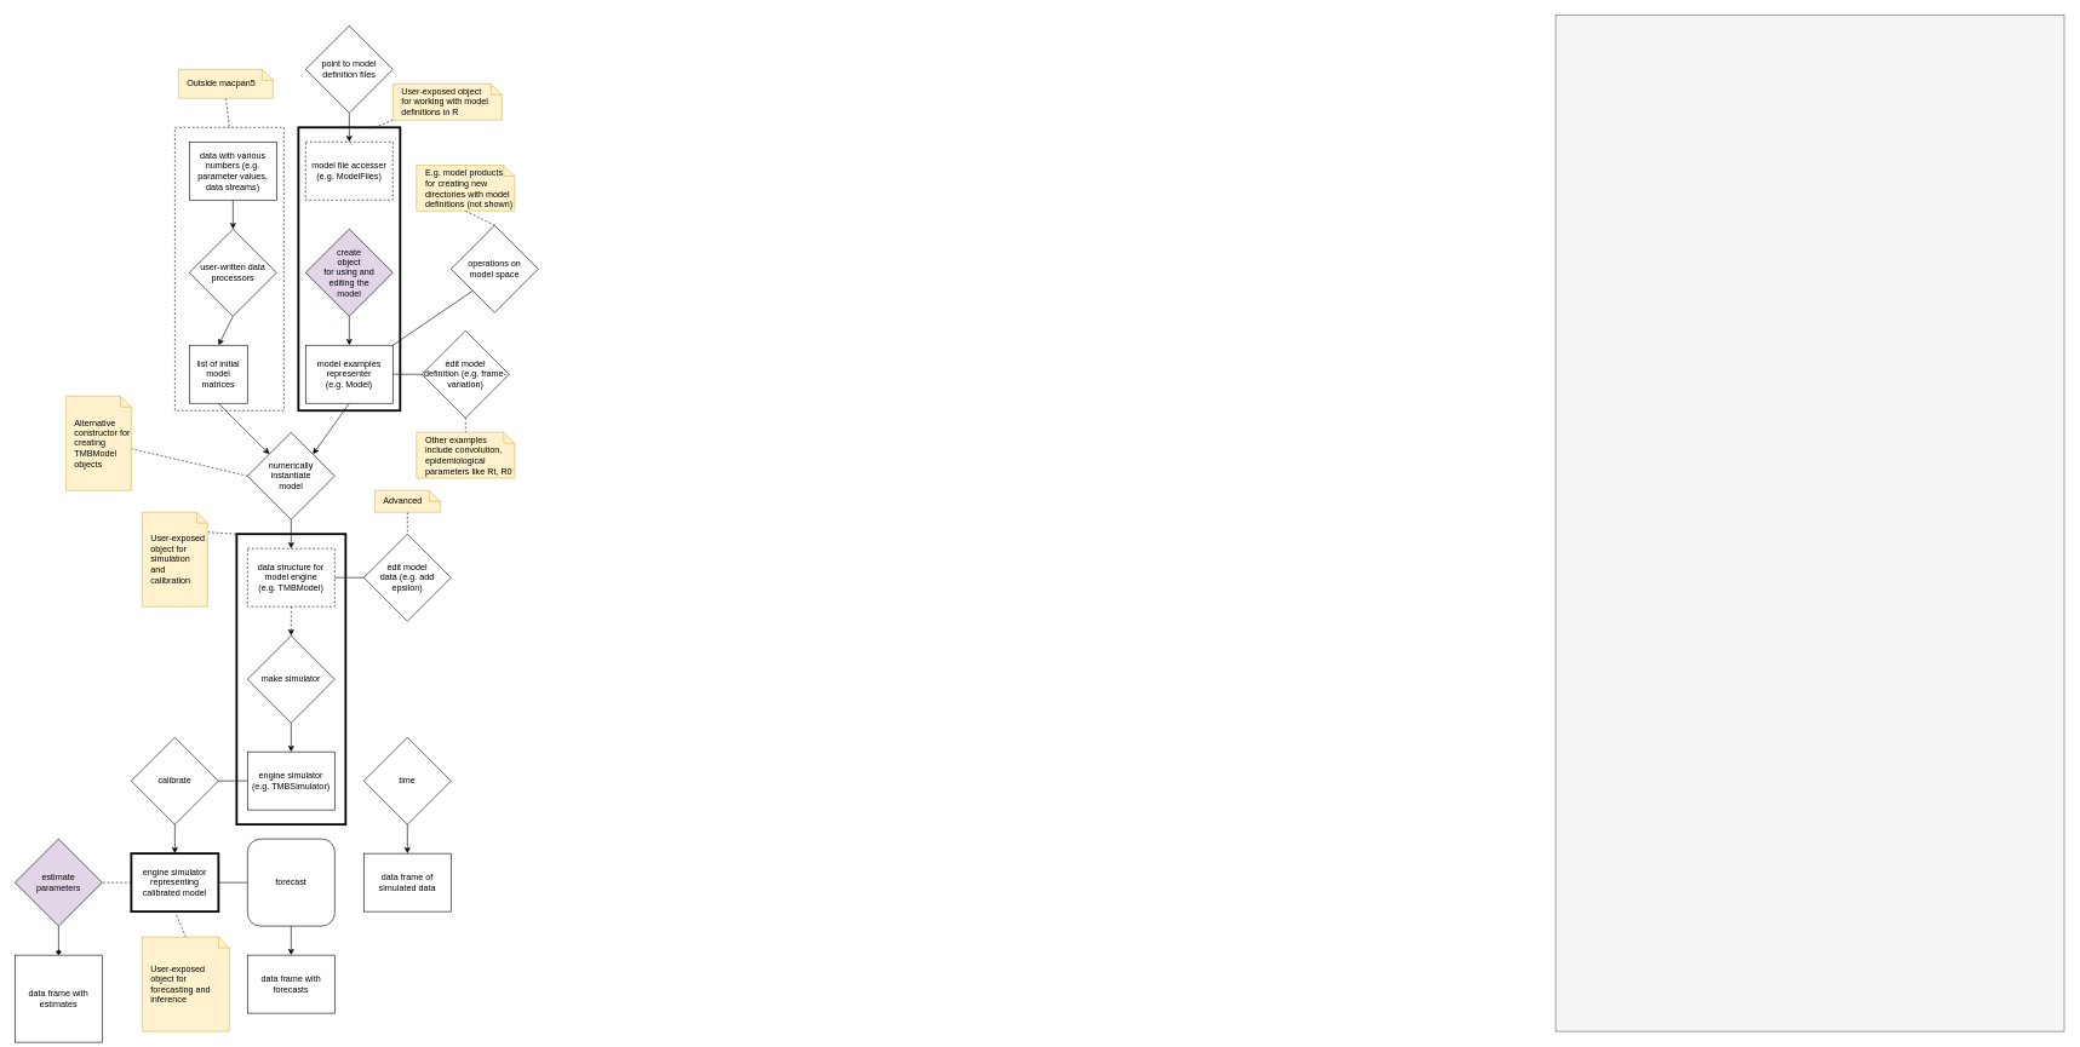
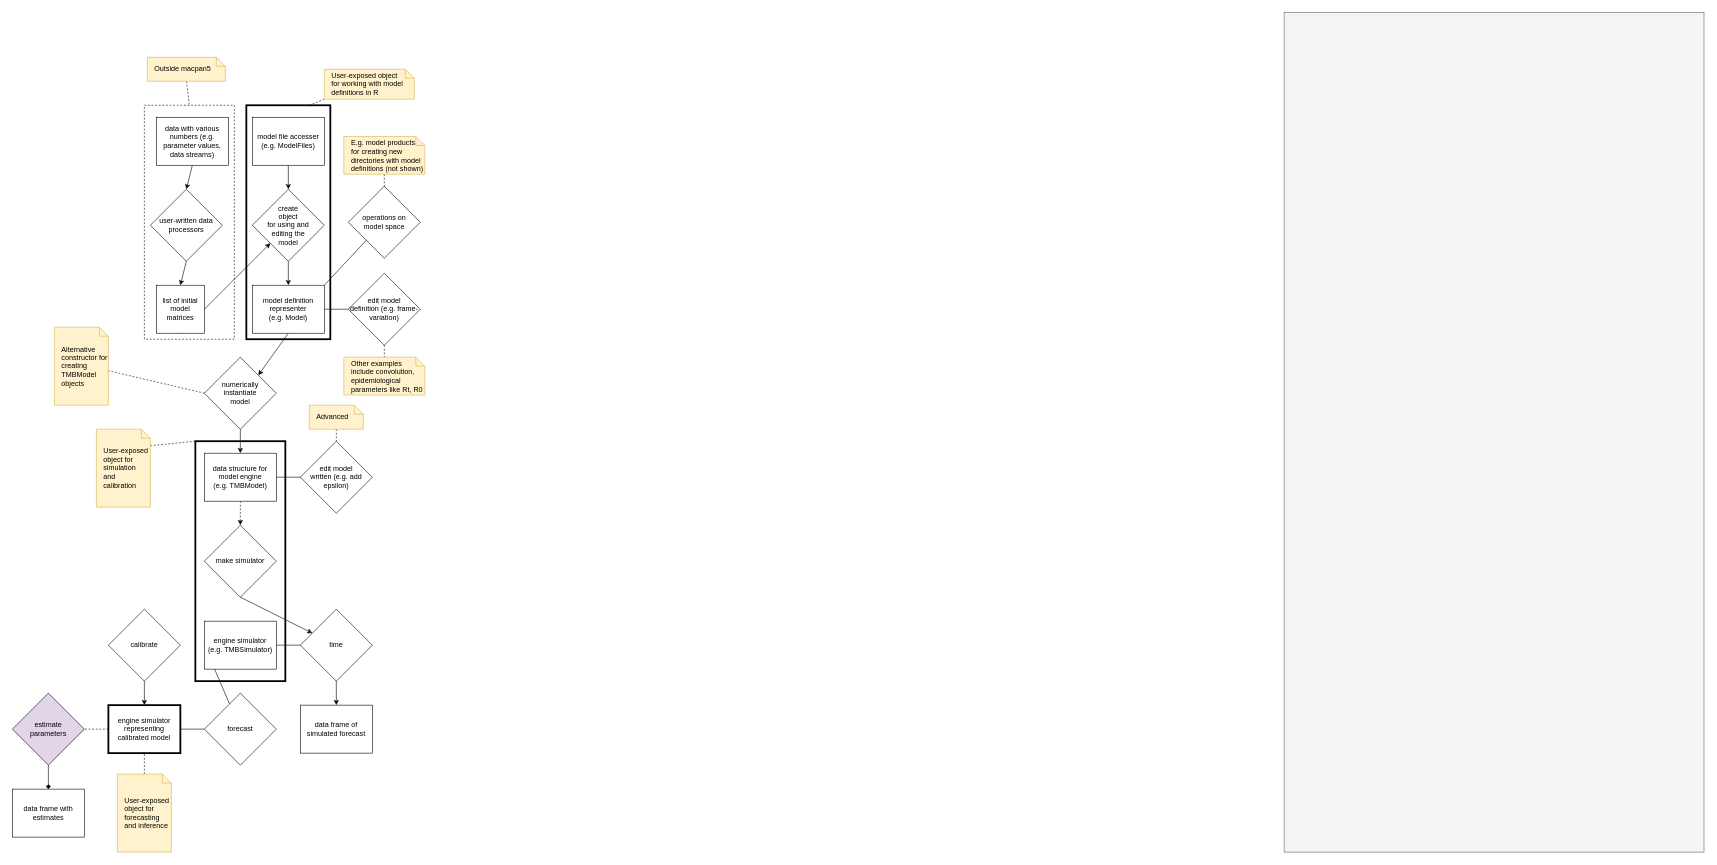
- <mxCell id="13" value="point to model definition files" style="rhombus;whiteSpace=wrap;html=1;" parent="1" vertex="1"><mxGeometry x="420" y="35" width="120" height="120" as="geometry" /></mxCell>
- <mxCell id="12" style="edgeStyle=none;html=1;exitX=0.5;exitY=1;exitDx=0;exitDy=0;entryX=0.5;entryY=0;entryDx=0;entryDy=0;" parent="1" source="13" target="5" edge="1"><mxGeometry relative="1" as="geometry" /></mxCell>
- <mxCell id="5" value="model file accesser&lt;br&gt;(e.g. ModelFiles)" style="rounded=0;whiteSpace=wrap;html=1;dashed=1;" parent="1" vertex="1"><mxGeometry x="420" y="195" width="120" height="80" as="geometry" /></mxCell>
+ <mxCell id="5" value="model file accesser&lt;br&gt;(e.g. ModelFiles)" style="rounded=0;whiteSpace=wrap;html=1;" parent="1" vertex="1"><mxGeometry x="420" y="195" width="120" height="80" as="geometry" /></mxCell>
+ <mxCell id="4" style="edgeStyle=none;html=1;exitX=0.5;exitY=1;exitDx=0;exitDy=0;entryX=0.5;entryY=0;entryDx=0;entryDy=0;" parent="1" source="5" target="15" edge="1"><mxGeometry relative="1" as="geometry" /></mxCell>
- <mxCell id="60" value="operations on &lt;br&gt;model space" style="rhombus;whiteSpace=wrap;html=1;" parent="1" vertex="1"><mxGeometry x="620" y="310" width="120" height="120" as="geometry" /></mxCell>
+ <mxCell id="60" value="operations on &lt;br&gt;model space" style="rhombus;whiteSpace=wrap;html=1;" parent="1" vertex="1"><mxGeometry x="580" y="310" width="120" height="120" as="geometry" /></mxCell>
- <mxCell id="26" value="user-written data processors" style="rhombus;whiteSpace=wrap;html=1;" parent="1" vertex="1"><mxGeometry x="260" y="315" width="120" height="120" as="geometry" /></mxCell>
+ <mxCell id="26" value="user-written data processors" style="rhombus;whiteSpace=wrap;html=1;" parent="1" vertex="1"><mxGeometry x="250" y="315" width="120" height="120" as="geometry" /></mxCell>
- <mxCell id="15" value="create &lt;br&gt;object &lt;br&gt;for using and &lt;br&gt;editing the &lt;br&gt;model" style="rhombus;whiteSpace=wrap;html=1;fillColor=#e1d5e7;" parent="1" vertex="1"><mxGeometry x="420" y="315" width="120" height="120" as="geometry" /></mxCell>
+ <mxCell id="15" value="create &lt;br&gt;object &lt;br&gt;for using and &lt;br&gt;editing the &lt;br&gt;model" style="rhombus;whiteSpace=wrap;html=1;" parent="1" vertex="1"><mxGeometry x="420" y="315" width="120" height="120" as="geometry" /></mxCell>
- <mxCell id="59" value="model examples representer&lt;br&gt;(e.g. Model)" style="rounded=0;whiteSpace=wrap;html=1;" parent="1" vertex="1"><mxGeometry x="420" y="475" width="120" height="80" as="geometry" /></mxCell>
+ <mxCell id="59" value="model definition representer&lt;br&gt;(e.g. Model)" style="rounded=0;whiteSpace=wrap;html=1;" parent="1" vertex="1"><mxGeometry x="420" y="475" width="120" height="80" as="geometry" /></mxCell>
- <mxCell id="23" style="edgeStyle=none;html=1;exitX=0.5;exitY=1;exitDx=0;exitDy=0;entryX=0;entryY=0;entryDx=0;entryDy=0;endArrow=classic;endFill=1;" parent="1" source="24" target="20" edge="1"><mxGeometry relative="1" as="geometry" /></mxCell>
+ <mxCell id="23" style="edgeStyle=none;html=1;exitX=0.5;exitY=1;exitDx=0;exitDy=0;endArrow=classic;endFill=1;" parent="1" source="24" target="15" edge="1"><mxGeometry relative="1" as="geometry" /></mxCell>
- <mxCell id="47" value="Advanced" style="shape=note;size=15;align=left;spacingLeft=10;html=1;whiteSpace=wrap;strokeWidth=1;fillColor=#fff2cc;strokeColor=#d6b656;" parent="1" vertex="1"><mxGeometry x="515" y="675" width="90" height="30" as="geometry" /></mxCell>
+ <mxCell id="47" value="Advanced" style="shape=note;size=15;align=left;spacingLeft=10;html=1;whiteSpace=wrap;strokeWidth=1;fillColor=#fff2cc;strokeColor=#d6b656;" parent="1" vertex="1"><mxGeometry x="515" y="675" width="90" height="40" as="geometry" /></mxCell>
- <mxCell id="52" value="User-exposed object for simulation&lt;br&gt;and calibration" style="shape=note;size=15;align=left;spacingLeft=10;html=1;whiteSpace=wrap;strokeWidth=1;fillColor=#fff2cc;strokeColor=#d6b656;" parent="1" vertex="1"><mxGeometry x="195" y="705" width="90" height="130" as="geometry" /></mxCell>
+ <mxCell id="52" value="User-exposed object for simulation&lt;br&gt;and calibration" style="shape=note;size=15;align=left;spacingLeft=10;html=1;whiteSpace=wrap;strokeWidth=1;fillColor=#fff2cc;strokeColor=#d6b656;" parent="1" vertex="1"><mxGeometry x="160" y="715" width="90" height="130" as="geometry" /></mxCell>
- <mxCell id="9" value="data structure for model engine&lt;br&gt;(e.g. TMBModel)" style="rounded=0;whiteSpace=wrap;html=1;dashed=1;" parent="1" vertex="1"><mxGeometry x="340" y="755" width="120" height="80" as="geometry" /></mxCell>
+ <mxCell id="9" value="data structure for model engine&lt;br&gt;(e.g. TMBModel)" style="rounded=0;whiteSpace=wrap;html=1;" parent="1" vertex="1"><mxGeometry x="340" y="755" width="120" height="80" as="geometry" /></mxCell>
- <mxCell id="35" value="edit model&lt;br&gt;data (e.g. add epsilon)" style="rhombus;whiteSpace=wrap;html=1;" parent="1" vertex="1"><mxGeometry x="500" y="735" width="120" height="120" as="geometry" /></mxCell>
+ <mxCell id="35" value="edit model&lt;br&gt;written (e.g. add epsilon)" style="rhombus;whiteSpace=wrap;html=1;" parent="1" vertex="1"><mxGeometry x="500" y="735" width="120" height="120" as="geometry" /></mxCell>
- <mxCell id="27" style="edgeStyle=none;html=1;exitX=0.5;exitY=1;exitDx=0;exitDy=0;entryX=0.5;entryY=0;entryDx=0;entryDy=0;endArrow=classic;endFill=1;" parent="1" source="28" target="11" edge="1"><mxGeometry relative="1" as="geometry" /></mxCell>
+ <mxCell id="27" style="edgeStyle=none;html=1;exitX=0.5;exitY=1;exitDx=0;exitDy=0;endArrow=classic;endFill=1;" parent="1" source="28" target="31" edge="1"><mxGeometry relative="1" as="geometry" /></mxCell>
- <mxCell id="10" style="edgeStyle=none;html=1;exitX=0;exitY=0.5;exitDx=0;exitDy=0;entryX=1;entryY=0.5;entryDx=0;entryDy=0;endArrow=none;endFill=0;" parent="1" source="11" target="33" edge="1"><mxGeometry relative="1" as="geometry" /></mxCell>
+ <mxCell id="10" style="edgeStyle=none;html=1;exitX=0;exitY=0.5;exitDx=0;exitDy=0;endArrow=none;endFill=0;" parent="1" source="11" target="42" edge="1"><mxGeometry relative="1" as="geometry" /></mxCell>
+ <mxCell id="29" style="edgeStyle=none;html=1;exitX=0;exitY=0.5;exitDx=0;exitDy=0;entryX=1;entryY=0.5;entryDx=0;entryDy=0;endArrow=none;endFill=0;" parent="1" source="31" target="11" edge="1"><mxGeometry relative="1" as="geometry" /></mxCell>
- <mxCell id="42" value="forecast" style="whiteSpace=wrap;html=1;rounded=1;" parent="1" vertex="1"><mxGeometry x="340" y="1155" width="120" height="120" as="geometry" /></mxCell>
+ <mxCell id="42" value="forecast" style="rhombus;whiteSpace=wrap;html=1;" parent="1" vertex="1"><mxGeometry x="340" y="1155" width="120" height="120" as="geometry" /></mxCell>
- <mxCell id="39" value="data frame of simulated data" style="rounded=0;whiteSpace=wrap;html=1;fillColor=default;" parent="1" vertex="1"><mxGeometry x="500" y="1175" width="120" height="80" as="geometry" /></mxCell>
+ <mxCell id="39" value="data frame of simulated forecast" style="rounded=0;whiteSpace=wrap;html=1;fillColor=default;" parent="1" vertex="1"><mxGeometry x="500" y="1175" width="120" height="80" as="geometry" /></mxCell>
- <mxCell id="40" style="edgeStyle=none;html=1;exitX=0.5;exitY=1;exitDx=0;exitDy=0;entryX=0.5;entryY=0;entryDx=0;entryDy=0;endArrow=classic;endFill=1;" parent="1" source="42" target="43" edge="1"><mxGeometry relative="1" as="geometry" /></mxCell>
- <mxCell id="54" value="User-exposed object for forecasting and inference" style="shape=note;size=15;align=left;spacingLeft=10;html=1;whiteSpace=wrap;strokeWidth=1;fillColor=#fff2cc;strokeColor=#d6b656;" parent="1" vertex="1"><mxGeometry x="195" y="1290" width="120" height="130" as="geometry" /></mxCell>
+ <mxCell id="54" value="User-exposed object for forecasting and inference" style="shape=note;size=15;align=left;spacingLeft=10;html=1;whiteSpace=wrap;strokeWidth=1;fillColor=#fff2cc;strokeColor=#d6b656;" parent="1" vertex="1"><mxGeometry x="195" y="1290" width="90" height="130" as="geometry" /></mxCell>
- <mxCell id="43" value="data frame with forecasts" style="rounded=0;whiteSpace=wrap;html=1;fillColor=default;" parent="1" vertex="1"><mxGeometry x="340" y="1315" width="120" height="80" as="geometry" /></mxCell>
- <mxCell id="57" value="data frame with estimates" style="rounded=0;whiteSpace=wrap;html=1;fillColor=default;" parent="1" vertex="1"><mxGeometry x="20" y="1315" width="120" height="120" as="geometry" /></mxCell>
+ <mxCell id="57" value="data frame with estimates" style="rounded=0;whiteSpace=wrap;html=1;fillColor=default;" parent="1" vertex="1"><mxGeometry x="20" y="1315" width="120" height="80" as="geometry" /></mxCell>
